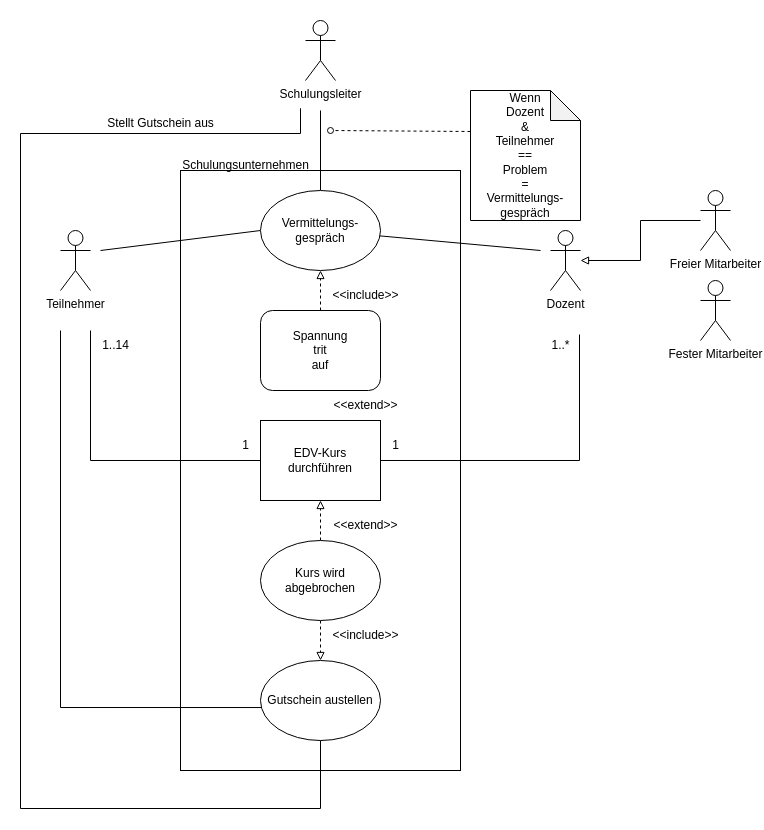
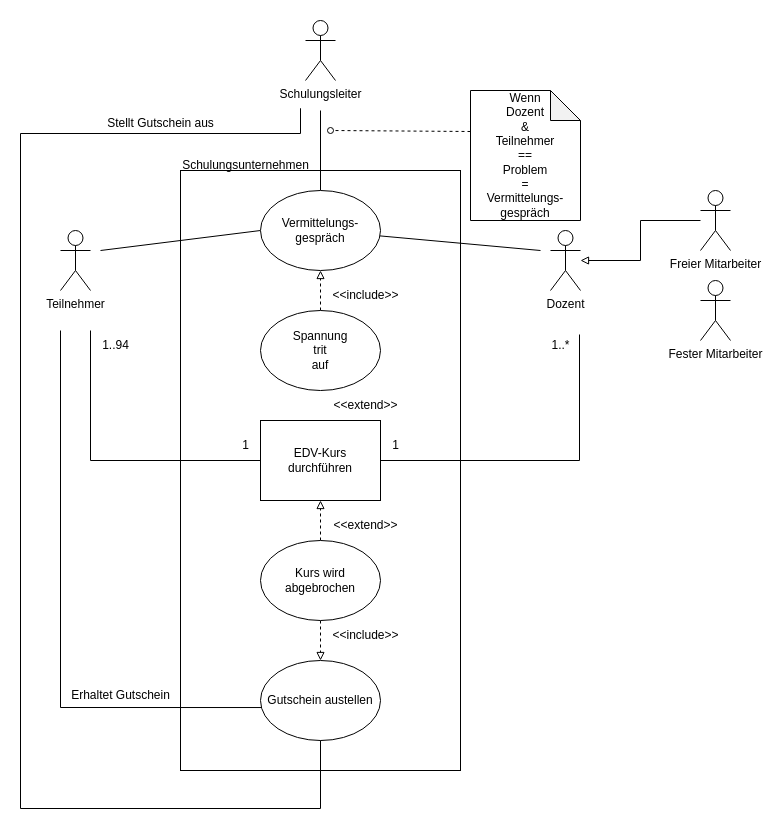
- <mxCell id="5" value="1..14" style="text;html=1;align=center;verticalAlign=middle;resizable=0;points=[];autosize=1;strokeColor=none;fillColor=none;" parent="1" vertex="1"><mxGeometry x="90" y="330" width="50" height="30" as="geometry" /></mxCell>
+ <mxCell id="5" value="1..94" style="text;html=1;align=center;verticalAlign=middle;resizable=0;points=[];autosize=1;strokeColor=none;fillColor=none;" parent="1" vertex="1"><mxGeometry x="90" y="330" width="50" height="30" as="geometry" /></mxCell>
- <mxCell id="30" value="Spannung&lt;div&gt;trit&lt;/div&gt;&lt;div&gt;auf&lt;/div&gt;" style="whiteSpace=wrap;html=1;rounded=1;" vertex="1" parent="1"><mxGeometry x="260" y="310" width="120" height="80" as="geometry" /></mxCell>
+ <mxCell id="30" value="Spannung&lt;div&gt;trit&lt;/div&gt;&lt;div&gt;auf&lt;/div&gt;" style="ellipse;whiteSpace=wrap;html=1;" vertex="1" parent="1"><mxGeometry x="260" y="310" width="120" height="80" as="geometry" /></mxCell>
+ <mxCell id="36" value="Erhaltet Gutschein" style="text;html=1;align=center;verticalAlign=middle;resizable=0;points=[];autosize=1;strokeColor=none;fillColor=none;" vertex="1" parent="1"><mxGeometry x="60" y="680" width="120" height="30" as="geometry" /></mxCell>
